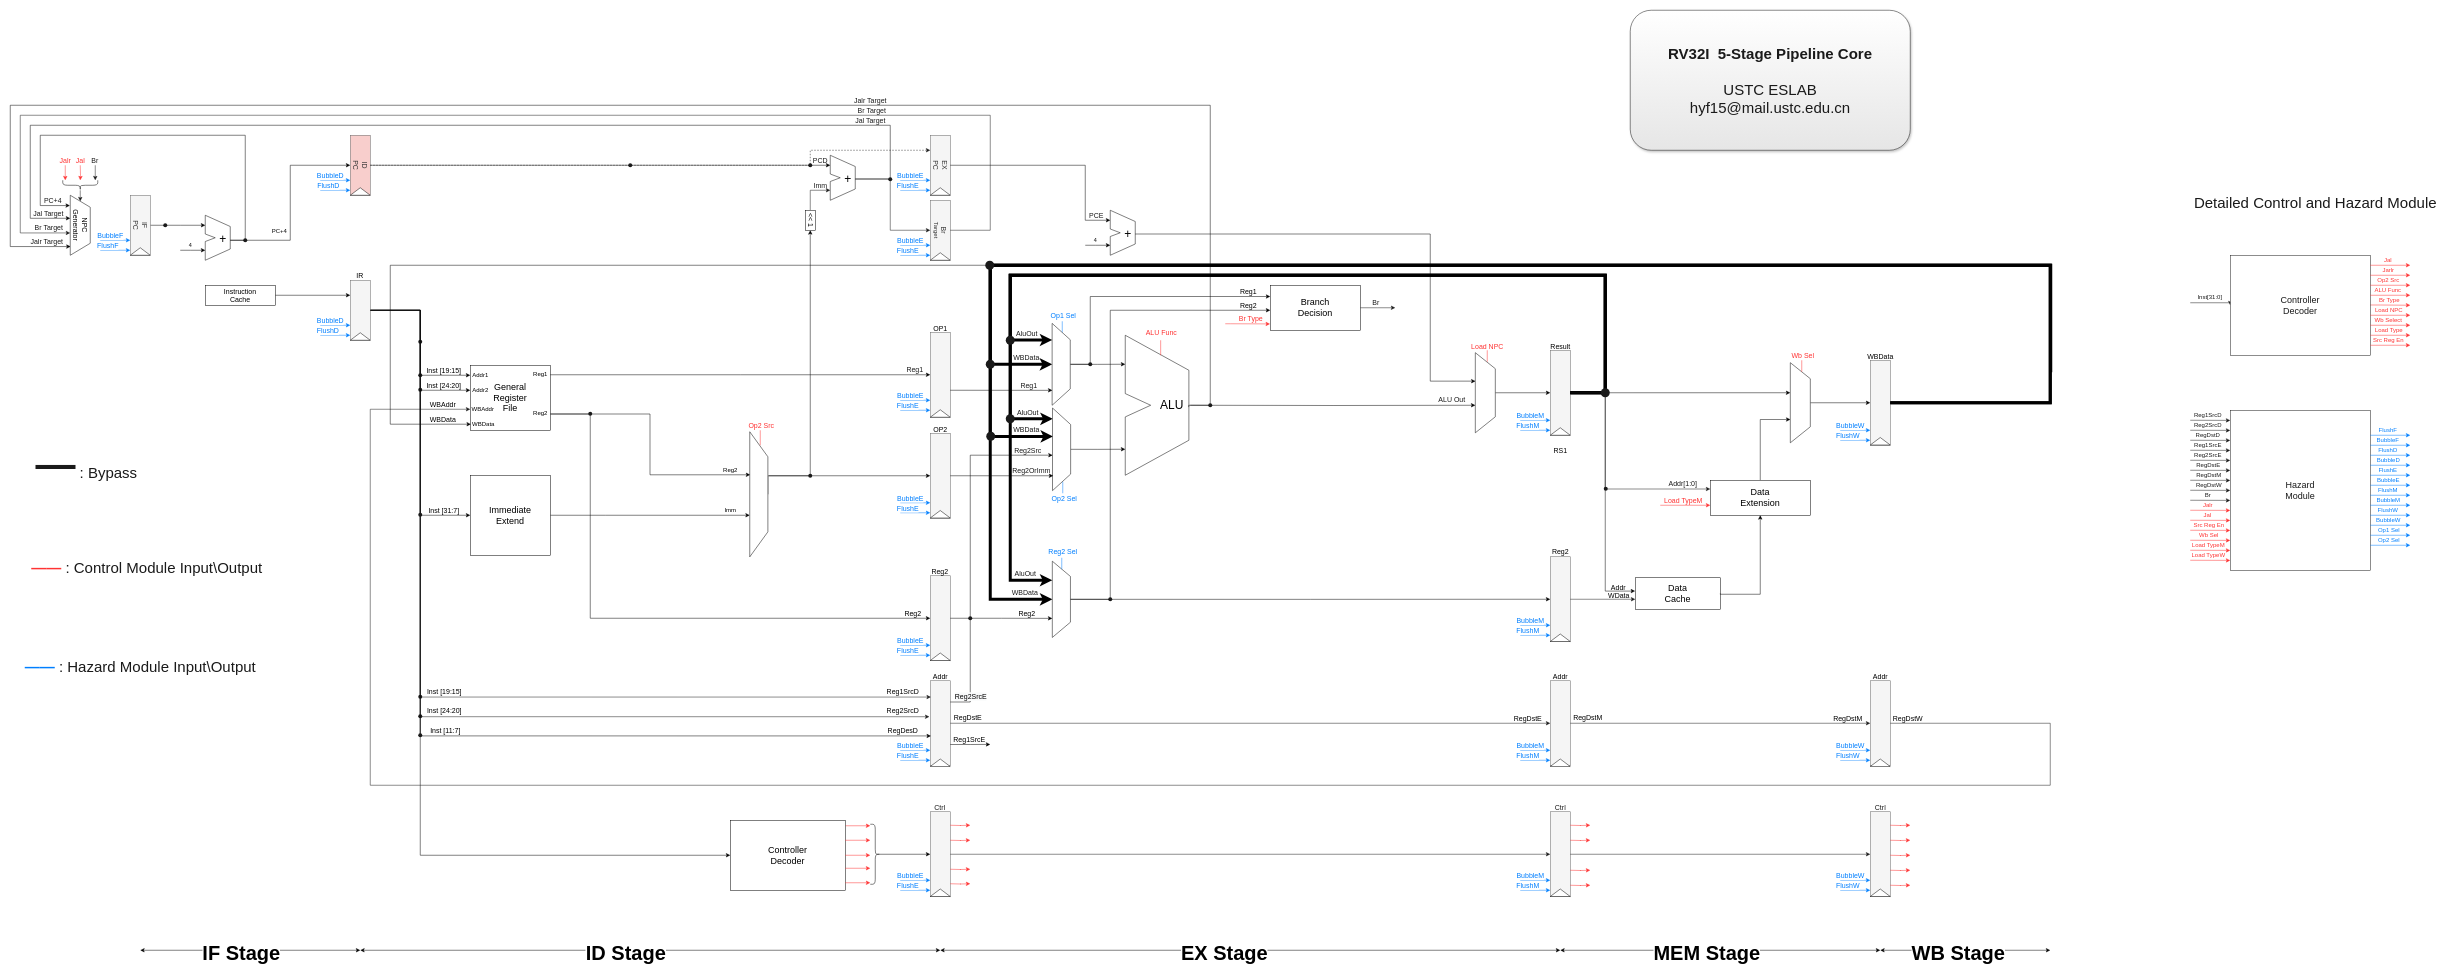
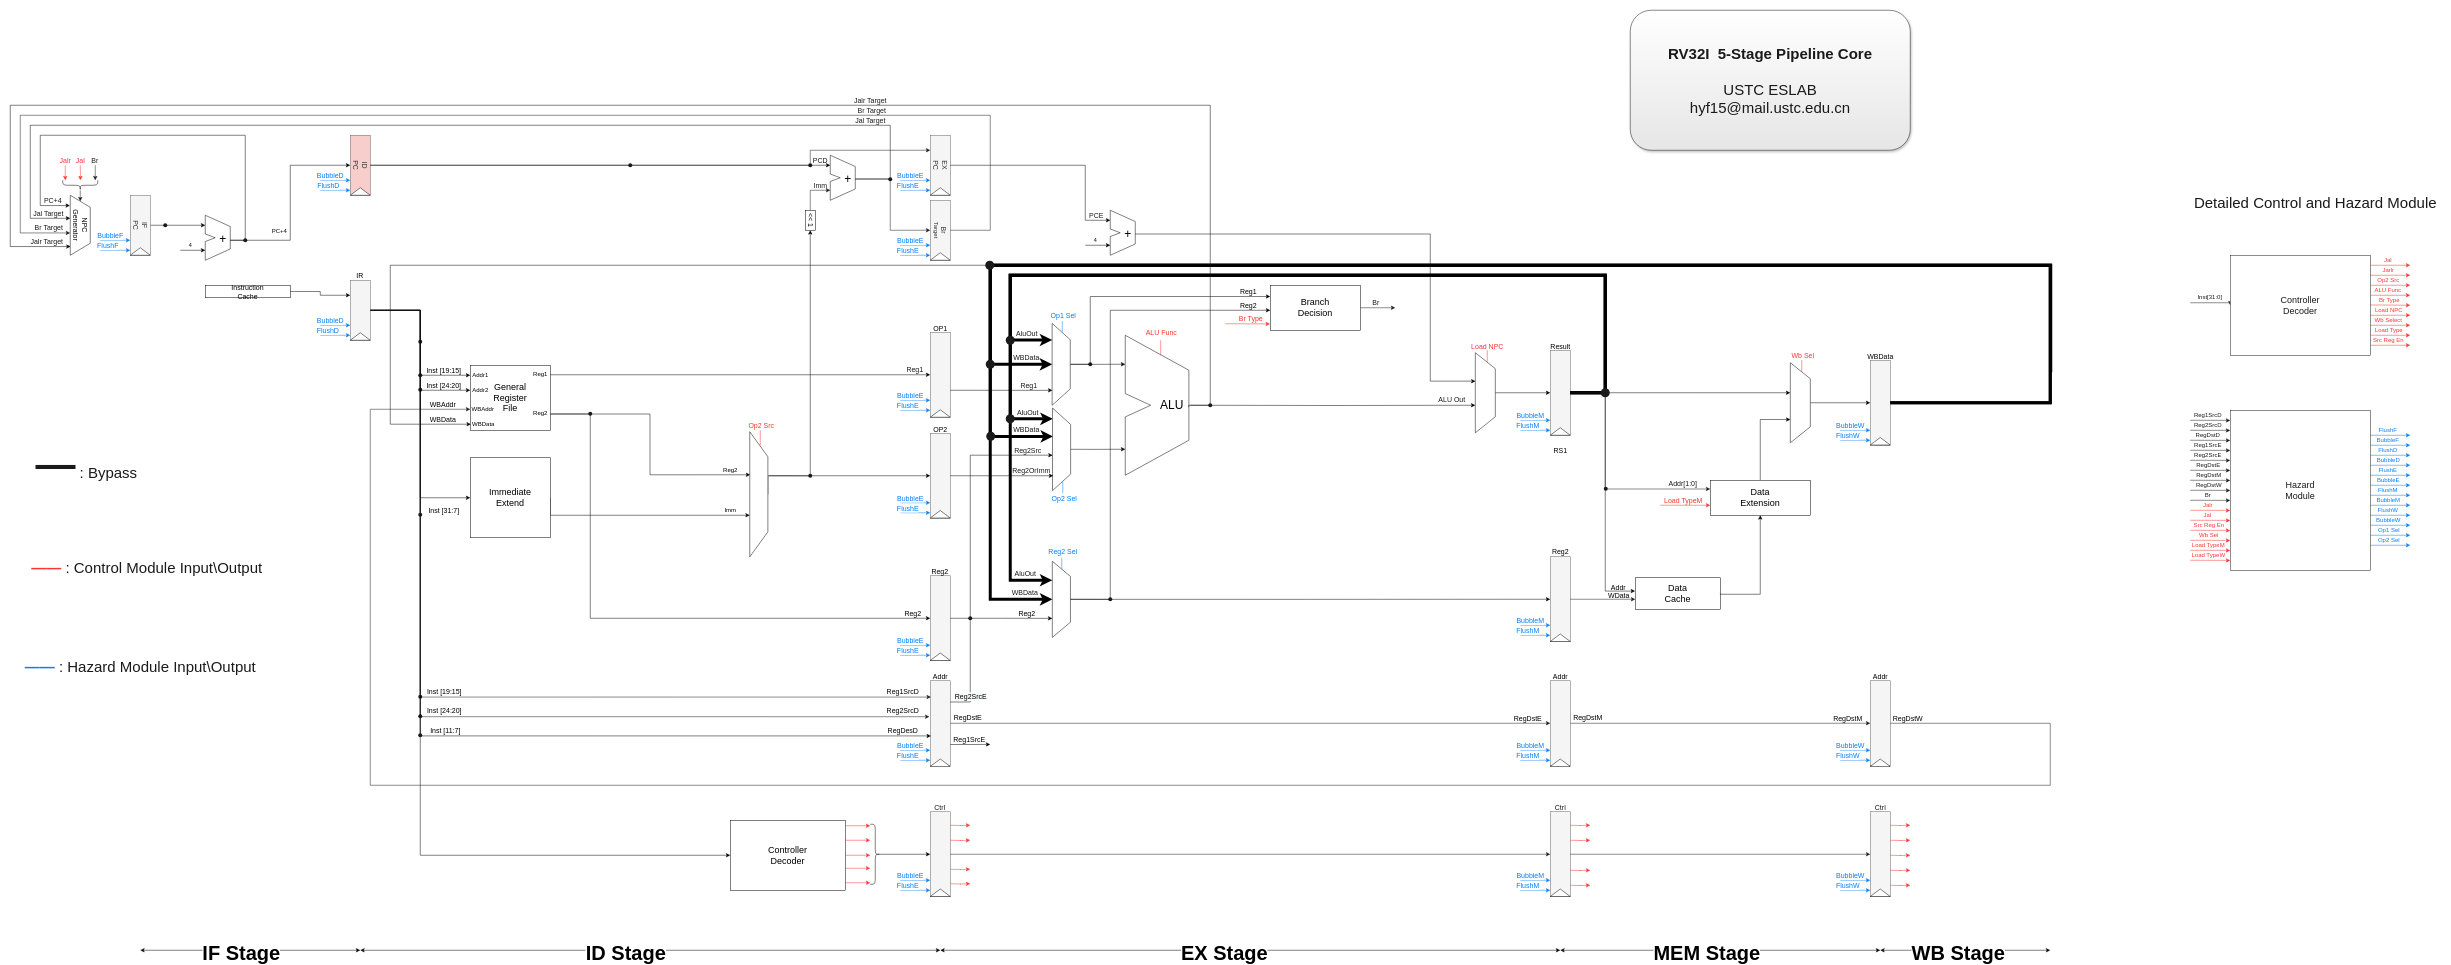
- <mxCell id="276" style="edgeStyle=orthogonalEdgeStyle;rounded=0;orthogonalLoop=1;jettySize=auto;html=1;strokeColor=#1A1A1A;fontSize=14;fontColor=#FF3333;entryX=0.25;entryY=1;entryDx=0;entryDy=0;dashed=1;" parent="1" source="18" target="72" edge="1"><mxGeometry relative="1" as="geometry"><mxPoint x="1990" y="310" as="targetPoint" /><Array as="points"><mxPoint x="1620" y="330" /><mxPoint x="1620" y="300" /></Array></mxGeometry></mxCell>
+ <mxCell id="276" style="edgeStyle=orthogonalEdgeStyle;rounded=0;orthogonalLoop=1;jettySize=auto;html=1;strokeColor=#1A1A1A;fontSize=14;fontColor=#FF3333;entryX=0.25;entryY=1;entryDx=0;entryDy=0;" parent="1" source="18" target="72" edge="1"><mxGeometry relative="1" as="geometry"><mxPoint x="1990" y="310" as="targetPoint" /><Array as="points"><mxPoint x="1620" y="330" /><mxPoint x="1620" y="300" /></Array></mxGeometry></mxCell>
- <mxCell id="7" value="&lt;font style=&quot;font-size: 14px&quot;&gt;Instruction&lt;br&gt;Cache&lt;/font&gt;" style="rounded=0;whiteSpace=wrap;html=1;shadow=0;glass=0;comic=0;gradientColor=none;" parent="1" vertex="1"><mxGeometry x="410" y="570" width="140" height="40" as="geometry" /></mxCell>
+ <mxCell id="7" value="&lt;font style=&quot;font-size: 14px&quot;&gt;Instruction&lt;br&gt;Cache&lt;/font&gt;" style="rounded=0;whiteSpace=wrap;html=1;shadow=0;glass=0;comic=0;gradientColor=none;" parent="1" vertex="1"><mxGeometry x="410" y="570" width="170" height="25" as="geometry" /></mxCell>
- <mxCell id="42" value="&lt;font style=&quot;font-size: 18px&quot;&gt;Immediate&lt;br&gt;Extend&lt;/font&gt;" style="rounded=0;whiteSpace=wrap;html=1;shadow=0;glass=0;comic=0;gradientColor=none;" parent="1" vertex="1"><mxGeometry x="940" y="950" width="160" height="160" as="geometry" /></mxCell>
+ <mxCell id="42" value="&lt;font style=&quot;font-size: 18px&quot;&gt;Immediate&lt;br&gt;Extend&lt;/font&gt;" style="rounded=0;whiteSpace=wrap;html=1;shadow=0;glass=0;comic=0;gradientColor=none;" parent="1" vertex="1"><mxGeometry x="940" y="915" width="160" height="160" as="geometry" /></mxCell>
